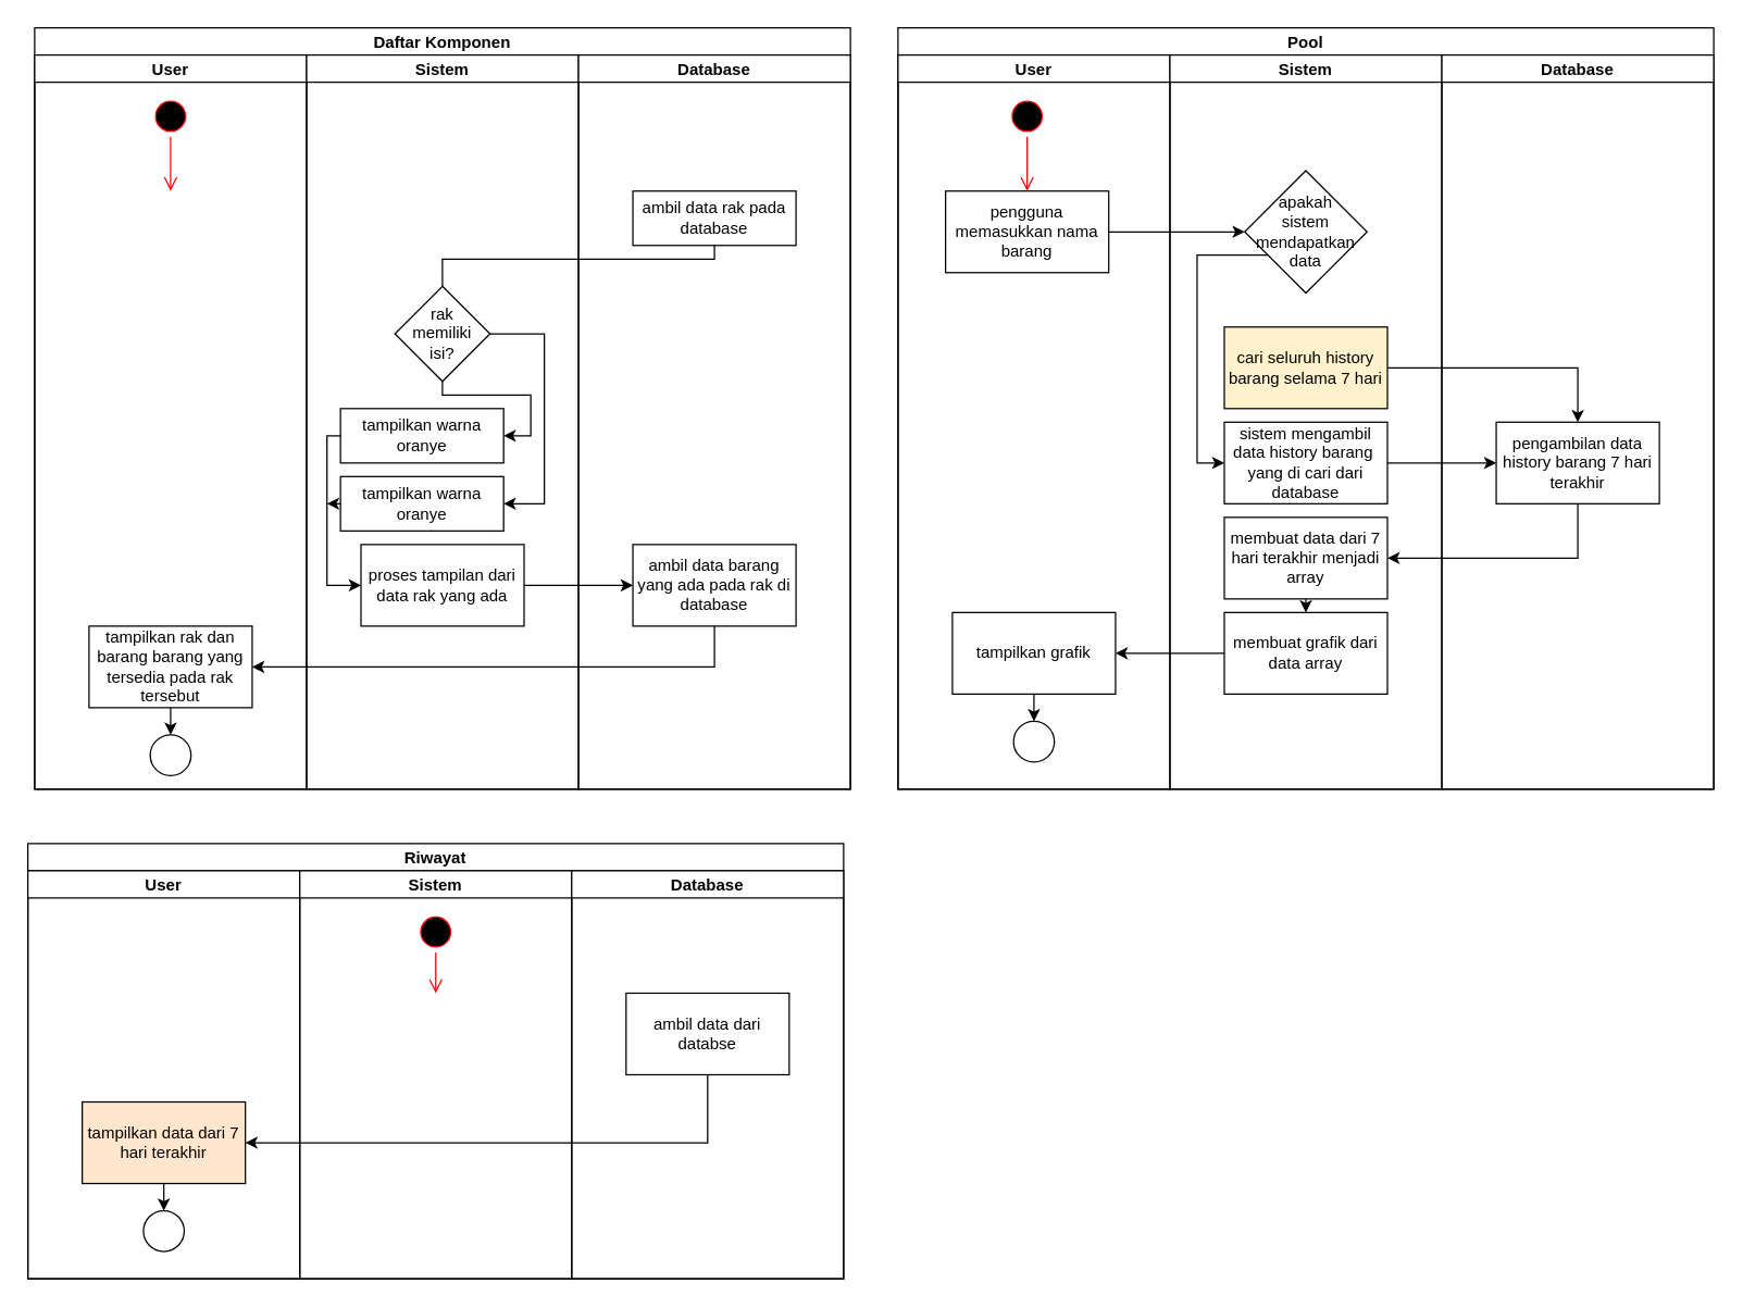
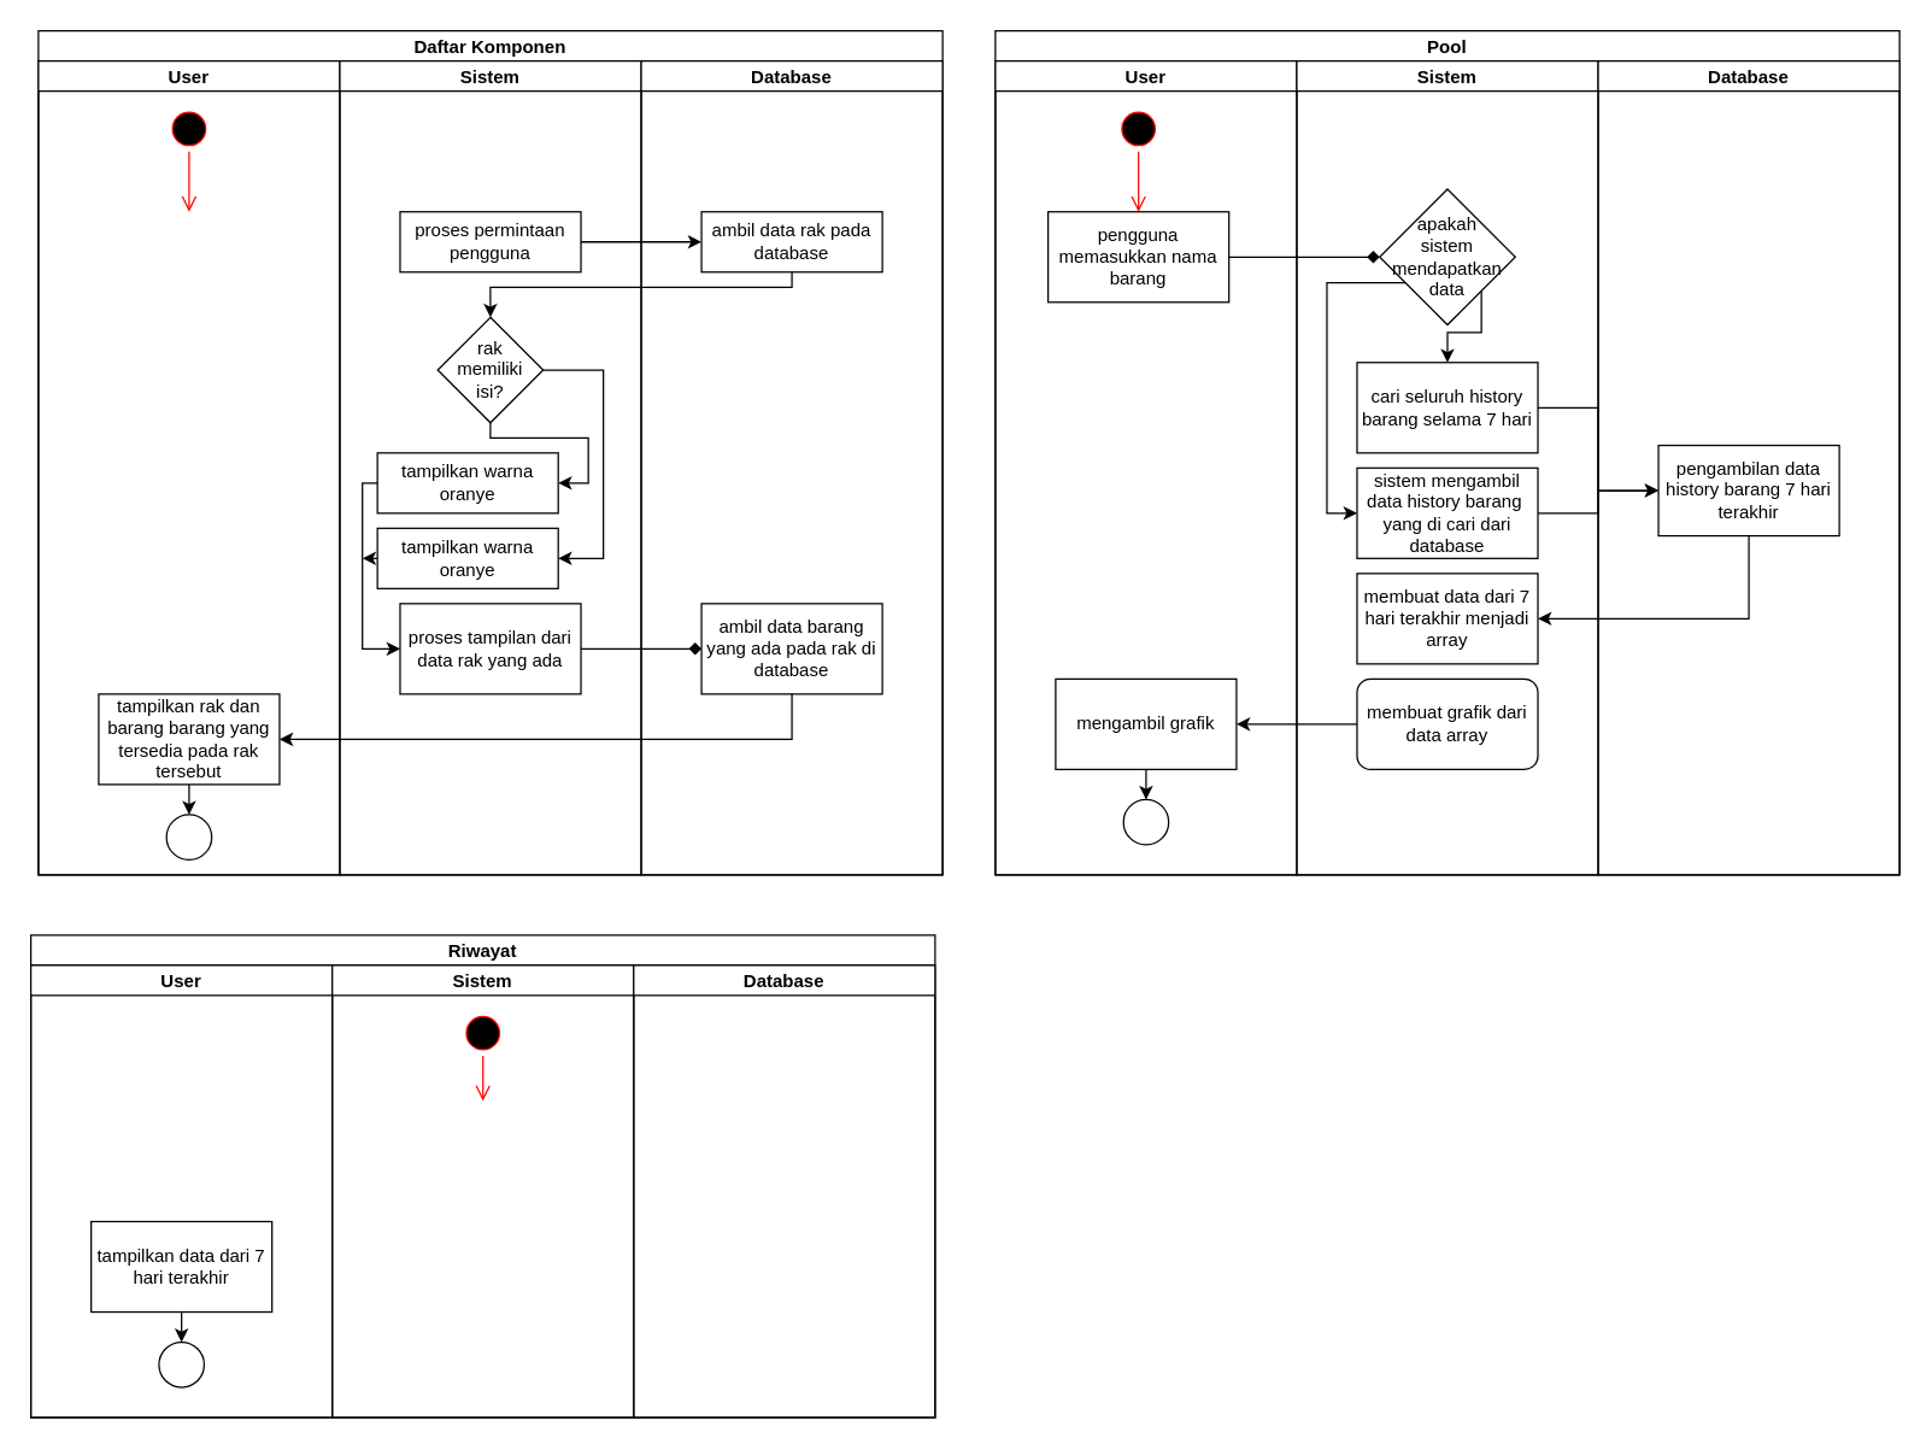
+ <mxCell id="10" value="proses permintaan pengguna" style="rounded=0;whiteSpace=wrap;html=1;" vertex="1" parent="9"><mxGeometry x="40" y="100" width="120" height="40" as="geometry" /></mxCell>
+ <mxCell id="21" style="edgeStyle=orthogonalEdgeStyle;rounded=0;orthogonalLoop=1;jettySize=auto;html=1;exitX=1;exitY=0.5;exitDx=0;exitDy=0;entryX=0;entryY=0.5;entryDx=0;entryDy=0;" edge="1" parent="2" source="10" target="19"><mxGeometry relative="1" as="geometry" /></mxCell>
- <mxCell id="49" style="edgeStyle=orthogonalEdgeStyle;rounded=0;orthogonalLoop=1;jettySize=auto;html=1;exitX=1;exitY=0.5;exitDx=0;exitDy=0;entryX=0;entryY=0.5;entryDx=0;entryDy=0;" edge="1" parent="26" source="30" target="41"><mxGeometry relative="1" as="geometry" /></mxCell>
+ <mxCell id="49" style="edgeStyle=orthogonalEdgeStyle;rounded=0;orthogonalLoop=1;jettySize=auto;html=1;exitX=1;exitY=0.5;exitDx=0;exitDy=0;entryX=0;entryY=0.5;entryDx=0;entryDy=0;endArrow=diamond;" edge="1" parent="26" source="30" target="41"><mxGeometry relative="1" as="geometry" /></mxCell>
- <mxCell id="22" style="edgeStyle=orthogonalEdgeStyle;rounded=0;orthogonalLoop=1;jettySize=auto;html=1;exitX=0.5;exitY=1;exitDx=0;exitDy=0;entryX=0.5;entryY=0;entryDx=0;entryDy=0;endArrow=none;" edge="1" parent="2" source="19" target="14"><mxGeometry relative="1" as="geometry"><Array as="points"><mxPoint x="500" y="170" /><mxPoint x="300" y="170" /></Array></mxGeometry></mxCell>
+ <mxCell id="22" style="edgeStyle=orthogonalEdgeStyle;rounded=0;orthogonalLoop=1;jettySize=auto;html=1;exitX=0.5;exitY=1;exitDx=0;exitDy=0;entryX=0.5;entryY=0;entryDx=0;entryDy=0;" edge="1" parent="2" source="19" target="14"><mxGeometry relative="1" as="geometry"><Array as="points"><mxPoint x="500" y="170" /><mxPoint x="300" y="170" /></Array></mxGeometry></mxCell>
+ <mxCell id="40" style="edgeStyle=orthogonalEdgeStyle;rounded=0;orthogonalLoop=1;jettySize=auto;html=1;exitX=1;exitY=1;exitDx=0;exitDy=0;entryX=0.5;entryY=0;entryDx=0;entryDy=0;" edge="1" parent="34" source="41" target="42"><mxGeometry relative="1" as="geometry"><Array as="points"><mxPoint x="123" y="180" /><mxPoint x="100" y="180" /></Array></mxGeometry></mxCell>
- <mxCell id="42" value="cari seluruh history barang selama 7 hari" style="rounded=0;whiteSpace=wrap;html=1;sketch=0;fillColor=#fff2cc;" vertex="1" parent="34"><mxGeometry x="40" y="200" width="120" height="60" as="geometry" /></mxCell>
+ <mxCell id="42" value="cari seluruh history barang selama 7 hari" style="rounded=0;whiteSpace=wrap;html=1;sketch=0;" vertex="1" parent="34"><mxGeometry x="40" y="200" width="120" height="60" as="geometry" /></mxCell>
- <mxCell id="44" value="pengambilan data history barang 7 hari terakhir" style="rounded=0;whiteSpace=wrap;html=1;sketch=0;" vertex="1" parent="43"><mxGeometry x="40" y="270" width="120" height="60" as="geometry" /></mxCell>
+ <mxCell id="44" value="pengambilan data history barang 7 hari terakhir" style="rounded=0;whiteSpace=wrap;html=1;sketch=0;" vertex="1" parent="43"><mxGeometry x="40" y="255" width="120" height="60" as="geometry" /></mxCell>
- <mxCell id="23" style="edgeStyle=orthogonalEdgeStyle;rounded=0;orthogonalLoop=1;jettySize=auto;html=1;exitX=1;exitY=0.5;exitDx=0;exitDy=0;entryX=0;entryY=0.5;entryDx=0;entryDy=0;" edge="1" parent="2" source="11" target="20"><mxGeometry relative="1" as="geometry" /></mxCell>
+ <mxCell id="23" style="edgeStyle=orthogonalEdgeStyle;rounded=0;orthogonalLoop=1;jettySize=auto;html=1;exitX=1;exitY=0.5;exitDx=0;exitDy=0;entryX=0;entryY=0.5;entryDx=0;entryDy=0;endArrow=diamond;" edge="1" parent="2" source="11" target="20"><mxGeometry relative="1" as="geometry" /></mxCell>
- <mxCell id="36" style="edgeStyle=orthogonalEdgeStyle;rounded=0;orthogonalLoop=1;jettySize=auto;html=1;exitX=0.5;exitY=1;exitDx=0;exitDy=0;entryX=0.5;entryY=0;entryDx=0;entryDy=0;" edge="1" parent="34" source="37" target="38"><mxGeometry relative="1" as="geometry" /></mxCell>
- <mxCell id="32" value="tampilkan grafik" style="rounded=0;whiteSpace=wrap;html=1;sketch=0;" vertex="1" parent="27"><mxGeometry x="40" y="410" width="120" height="60" as="geometry" /></mxCell>
+ <mxCell id="32" value="mengambil grafik" style="rounded=0;whiteSpace=wrap;html=1;sketch=0;" vertex="1" parent="27"><mxGeometry x="40" y="410" width="120" height="60" as="geometry" /></mxCell>
- <mxCell id="38" value="membuat grafik dari data array" style="rounded=0;whiteSpace=wrap;html=1;sketch=0;" vertex="1" parent="34"><mxGeometry x="40" y="410" width="120" height="60" as="geometry" /></mxCell>
+ <mxCell id="38" value="membuat grafik dari data array" style="whiteSpace=wrap;html=1;sketch=0;rounded=1;" vertex="1" parent="34"><mxGeometry x="40" y="410" width="120" height="60" as="geometry" /></mxCell>
- <mxCell id="59" value="ambil data dari databse" style="rounded=0;whiteSpace=wrap;html=1;sketch=0;" vertex="1" parent="58"><mxGeometry x="40" y="90" width="120" height="60" as="geometry" /></mxCell>
- <mxCell id="53" value="tampilkan data dari 7 hari terakhir" style="rounded=0;whiteSpace=wrap;html=1;sketch=0;fillColor=#ffe6cc;" vertex="1" parent="51"><mxGeometry x="40" y="170" width="120" height="60" as="geometry" /></mxCell>
+ <mxCell id="53" value="tampilkan data dari 7 hari terakhir" style="rounded=0;whiteSpace=wrap;html=1;sketch=0;" vertex="1" parent="51"><mxGeometry x="40" y="170" width="120" height="60" as="geometry" /></mxCell>
- <mxCell id="60" style="edgeStyle=orthogonalEdgeStyle;rounded=0;orthogonalLoop=1;jettySize=auto;html=1;exitX=0.5;exitY=1;exitDx=0;exitDy=0;entryX=1;entryY=0.5;entryDx=0;entryDy=0;" edge="1" parent="50" source="59" target="53"><mxGeometry relative="1" as="geometry" /></mxCell>
